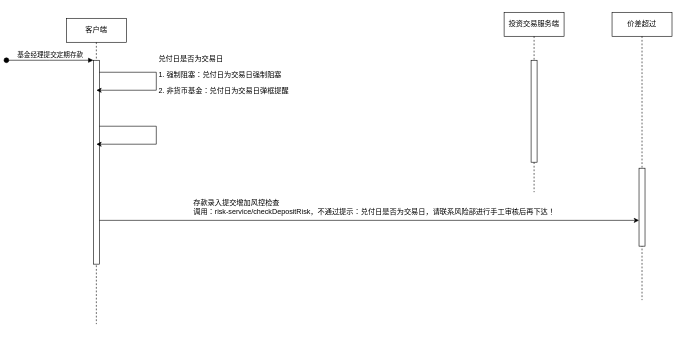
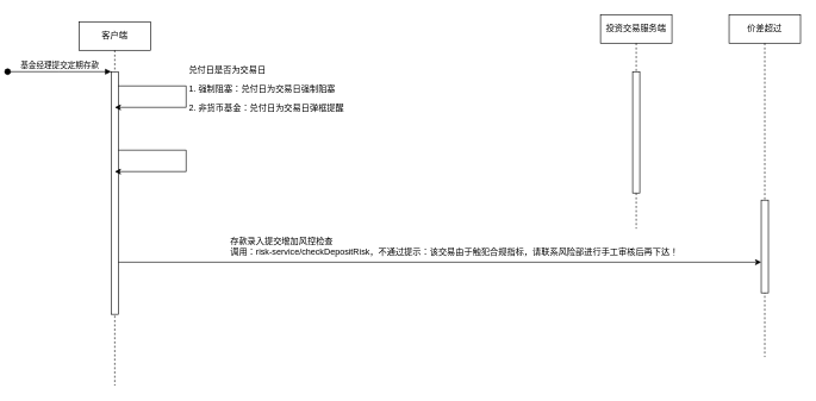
- <mxCell id="13" value="存款录入提交增加风控检查&lt;br&gt;调用：risk-service/checkDepositRisk，不通过提示：兑付日是否为交易日，请联系风险部进行手工审核后再下达！" style="text;html=1;strokeColor=none;fillColor=none;align=left;verticalAlign=middle;whiteSpace=wrap;rounded=0;" vertex="1" parent="1"><mxGeometry x="230" y="330" width="640" height="30" as="geometry" /></mxCell>
+ <mxCell id="13" value="存款录入提交增加风控检查&lt;br&gt;调用：risk-service/checkDepositRisk，不通过提示：该交易由于触犯合规指标，请联系风险部进行手工审核后再下达！" style="text;html=1;strokeColor=none;fillColor=none;align=left;verticalAlign=middle;whiteSpace=wrap;rounded=0;" vertex="1" parent="1"><mxGeometry x="230" y="330" width="640" height="30" as="geometry" /></mxCell>
